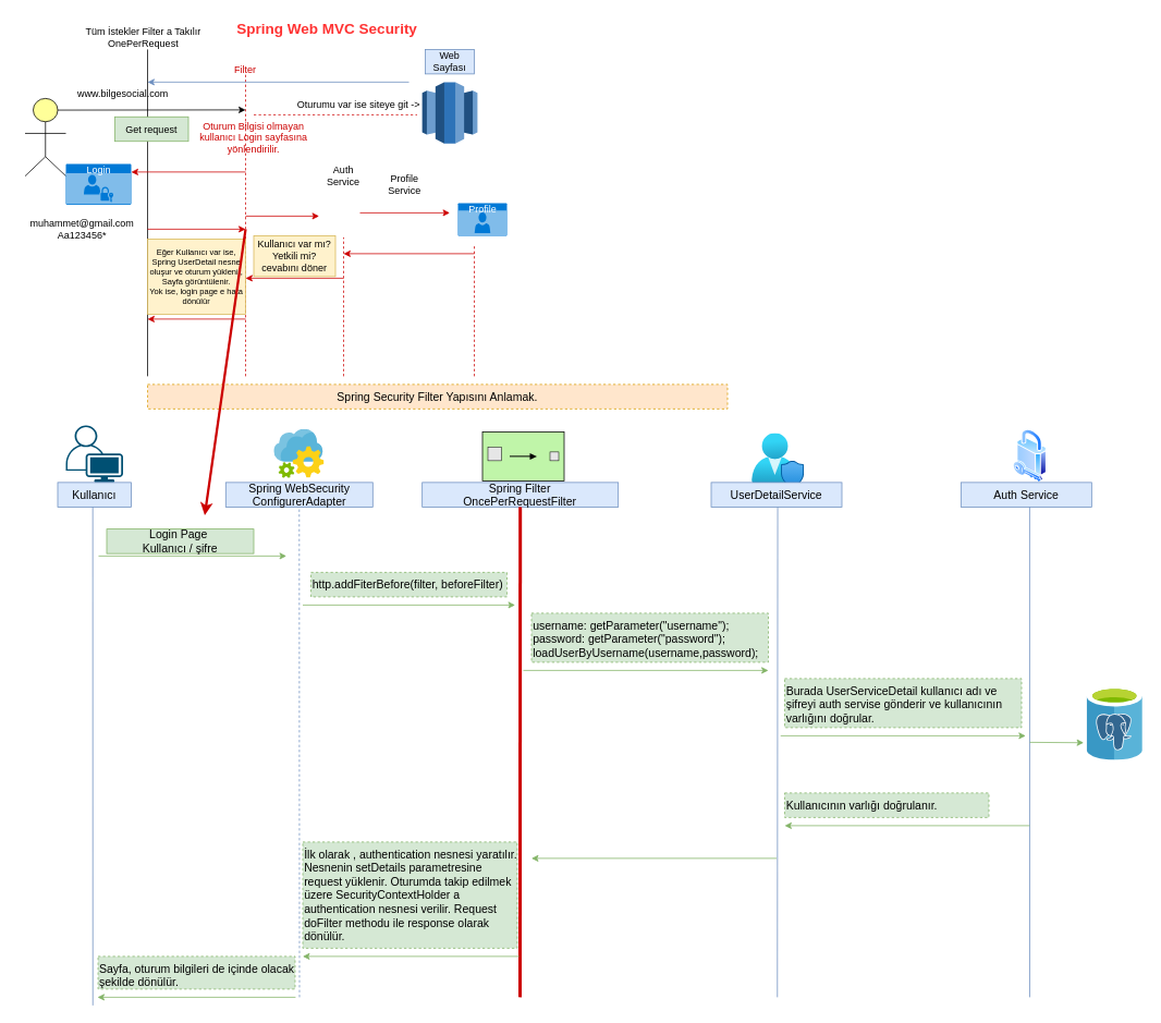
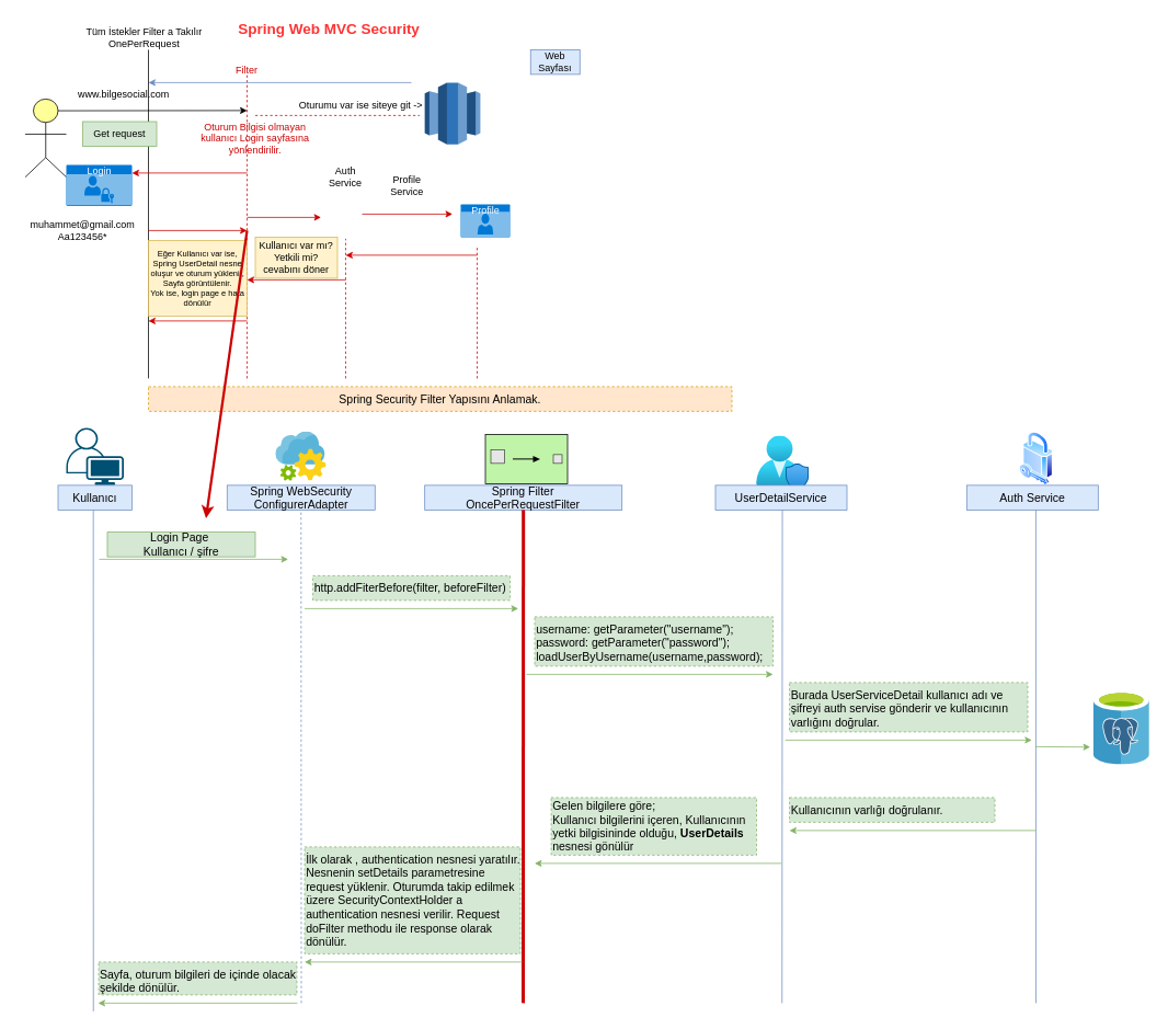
- <mxCell id="13" value="Web Sayfası" style="text;html=1;strokeColor=#6c8ebf;fillColor=#dae8fc;align=center;verticalAlign=middle;whiteSpace=wrap;rounded=0;labelBorderColor=none;fontSize=12;" vertex="1" parent="1"><mxGeometry x="520" y="60" width="60" height="30" as="geometry" /></mxCell>
+ <mxCell id="13" value="Web Sayfası" style="text;html=1;strokeColor=#6c8ebf;fillColor=#dae8fc;align=center;verticalAlign=middle;whiteSpace=wrap;rounded=0;labelBorderColor=none;fontSize=12;" vertex="1" parent="1"><mxGeometry x="645" y="60" width="60" height="30" as="geometry" /></mxCell>
- <mxCell id="21" value="Get request" style="text;html=1;strokeColor=#82b366;fillColor=#d5e8d4;align=center;verticalAlign=middle;whiteSpace=wrap;rounded=0;labelBorderColor=none;fontSize=12;" vertex="1" parent="1"><mxGeometry x="140" y="142.5" width="90" height="30" as="geometry" /></mxCell>
+ <mxCell id="21" value="Get request" style="text;html=1;strokeColor=#82b366;fillColor=#d5e8d4;align=center;verticalAlign=middle;whiteSpace=wrap;rounded=0;labelBorderColor=none;fontSize=12;" vertex="1" parent="1"><mxGeometry x="100" y="147.5" width="90" height="30" as="geometry" /></mxCell>
+ <mxCell id="65" value="Gelen bilgilere göre;&lt;br&gt;Kullanıcı bilgilerini içeren, Kullanıcının yetki bilgisininde olduğu, &lt;b&gt;UserDetails&lt;/b&gt; nesnesi gönülür&amp;nbsp;" style="text;html=1;strokeColor=#82b366;fillColor=#d5e8d4;align=left;verticalAlign=middle;whiteSpace=wrap;rounded=0;dashed=1;labelBorderColor=none;fontSize=14;" vertex="1" parent="1"><mxGeometry x="670" y="970" width="250" height="70" as="geometry" /></mxCell>
